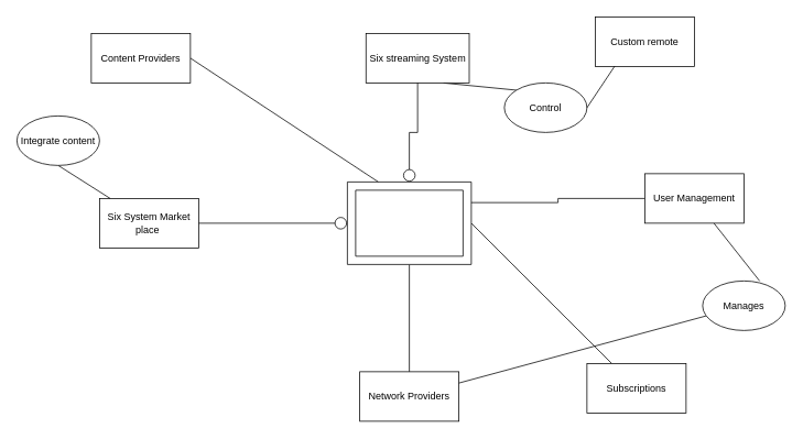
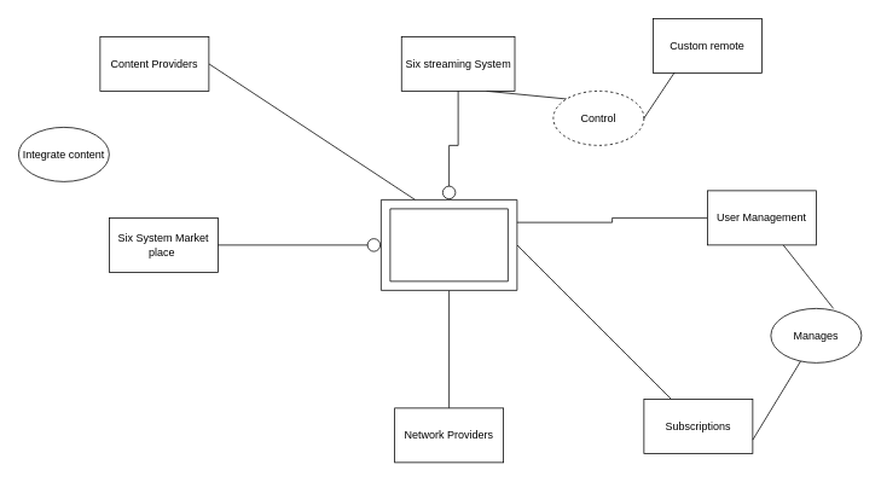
- <mxCell id="17" value="Control" style="ellipse;whiteSpace=wrap;html=1;" vertex="1" parent="1"><mxGeometry x="610" y="100" width="100" height="60" as="geometry" /></mxCell>
+ <mxCell id="17" value="Control" style="ellipse;whiteSpace=wrap;html=1;dashed=1;" vertex="1" parent="1"><mxGeometry x="610" y="100" width="100" height="60" as="geometry" /></mxCell>
- <mxCell id="14" style="rounded=0;orthogonalLoop=1;jettySize=auto;html=1;exitX=0.5;exitY=1;exitDx=0;exitDy=0;endArrow=none;endFill=0;" edge="1" parent="1" source="15" target="11"><mxGeometry relative="1" as="geometry" /></mxCell>
- <mxCell id="21" style="rounded=0;orthogonalLoop=1;jettySize=auto;html=1;endArrow=none;endFill=0;" edge="1" parent="1" source="22" target="10"><mxGeometry relative="1" as="geometry" /></mxCell>
+ <mxCell id="21" style="rounded=0;orthogonalLoop=1;jettySize=auto;html=1;entryX=1;entryY=0.75;entryDx=0;entryDy=0;endArrow=none;endFill=0;" edge="1" parent="1" source="22" target="12"><mxGeometry relative="1" as="geometry" /></mxCell>
